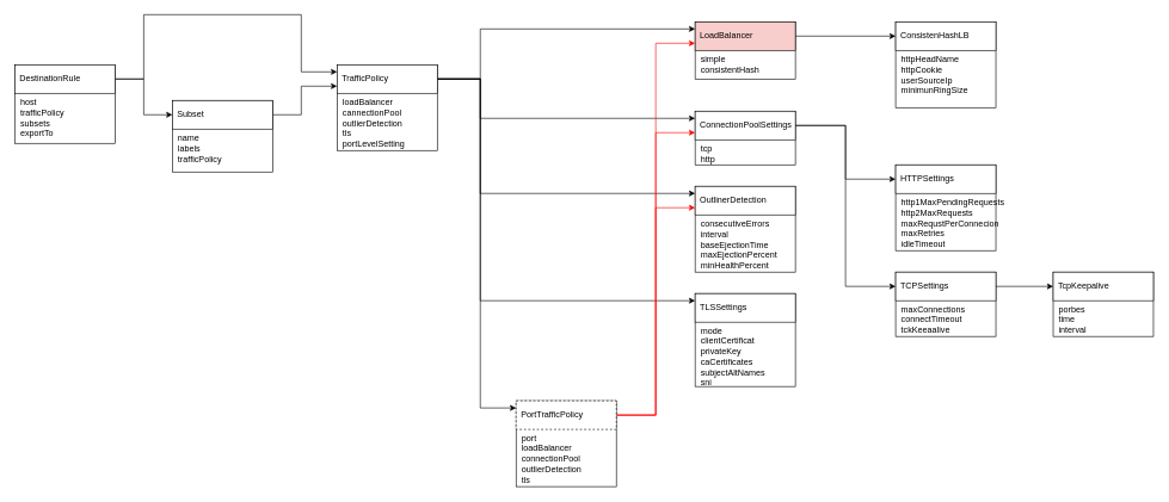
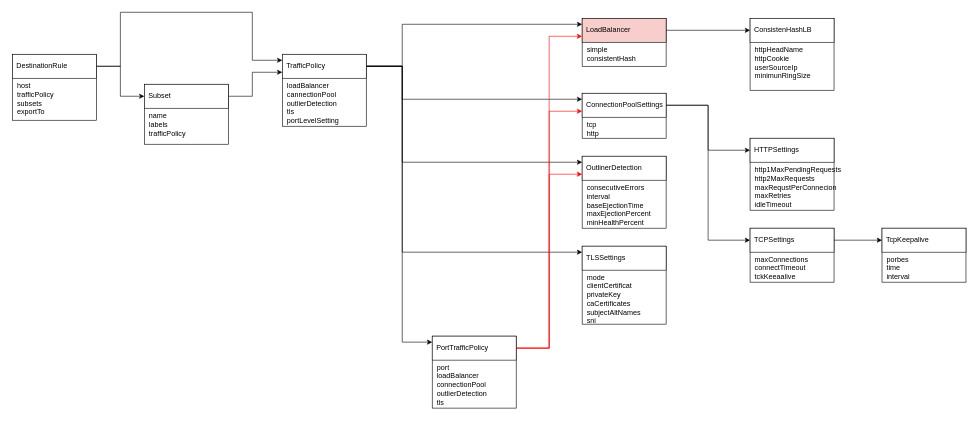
- <mxCell id="31" value="PortTrafficPolicy" style="rounded=0;whiteSpace=wrap;html=1;align=left;spacingLeft=5;dashed=1;" vertex="1" parent="1"><mxGeometry x="720" y="560" width="140" height="40" as="geometry" /></mxCell>
+ <mxCell id="31" value="PortTrafficPolicy" style="rounded=0;whiteSpace=wrap;html=1;align=left;spacingLeft=5;" vertex="1" parent="1"><mxGeometry x="720" y="560" width="140" height="40" as="geometry" /></mxCell>
